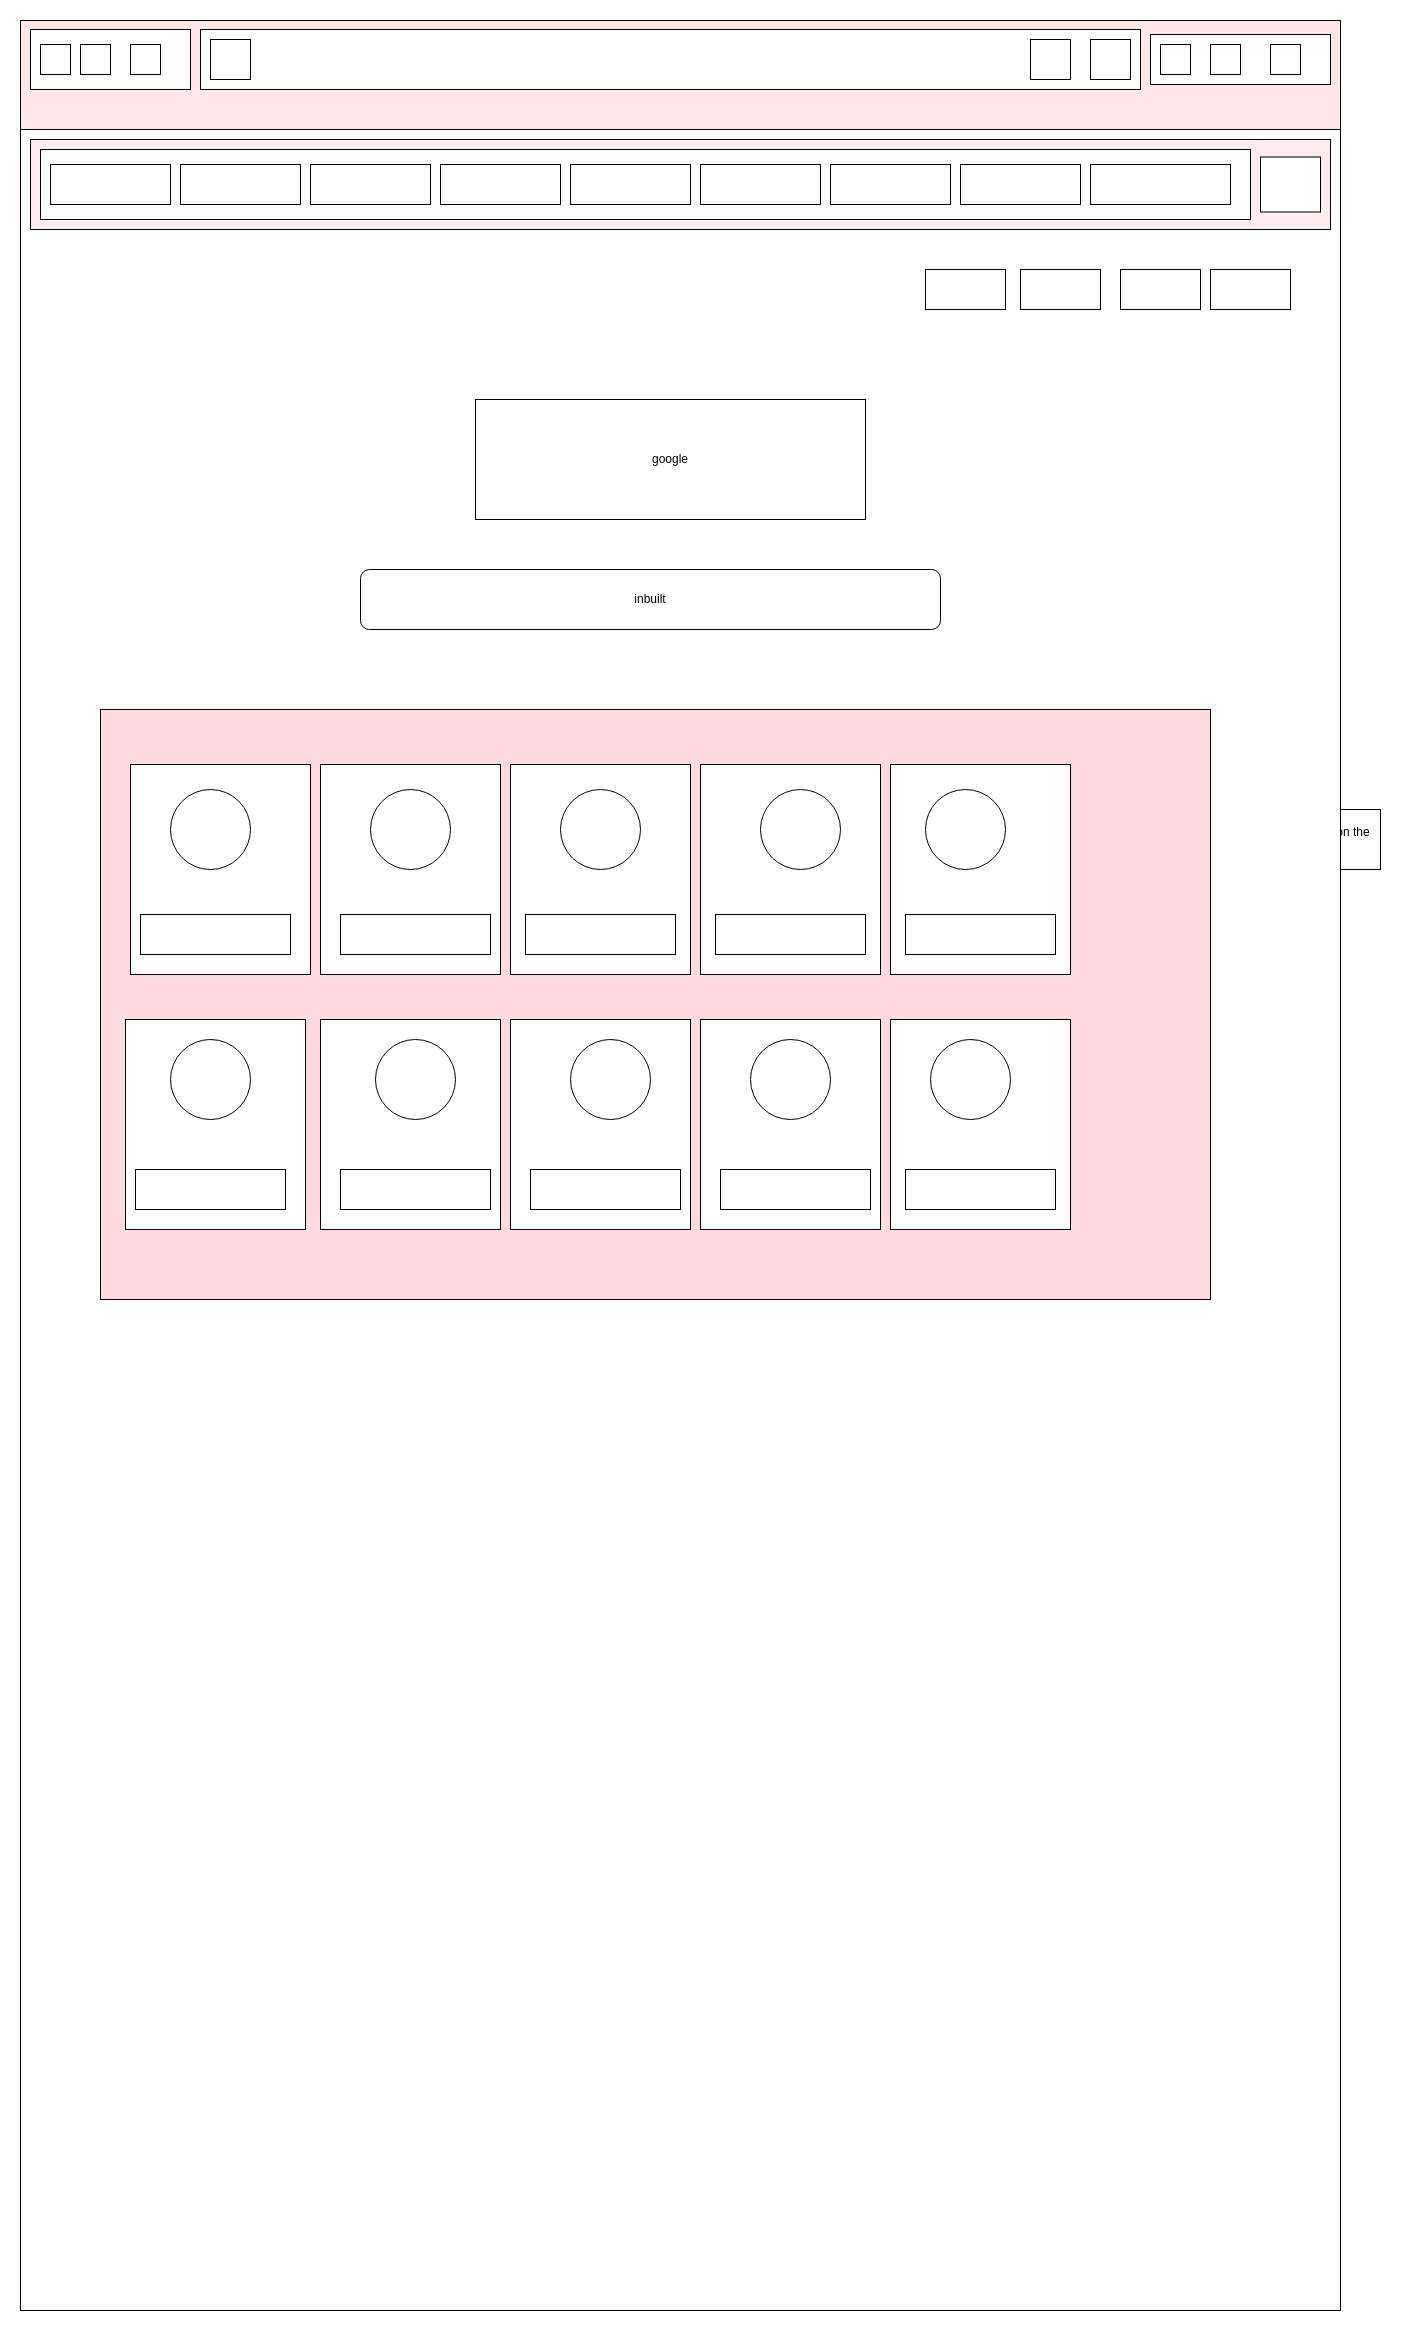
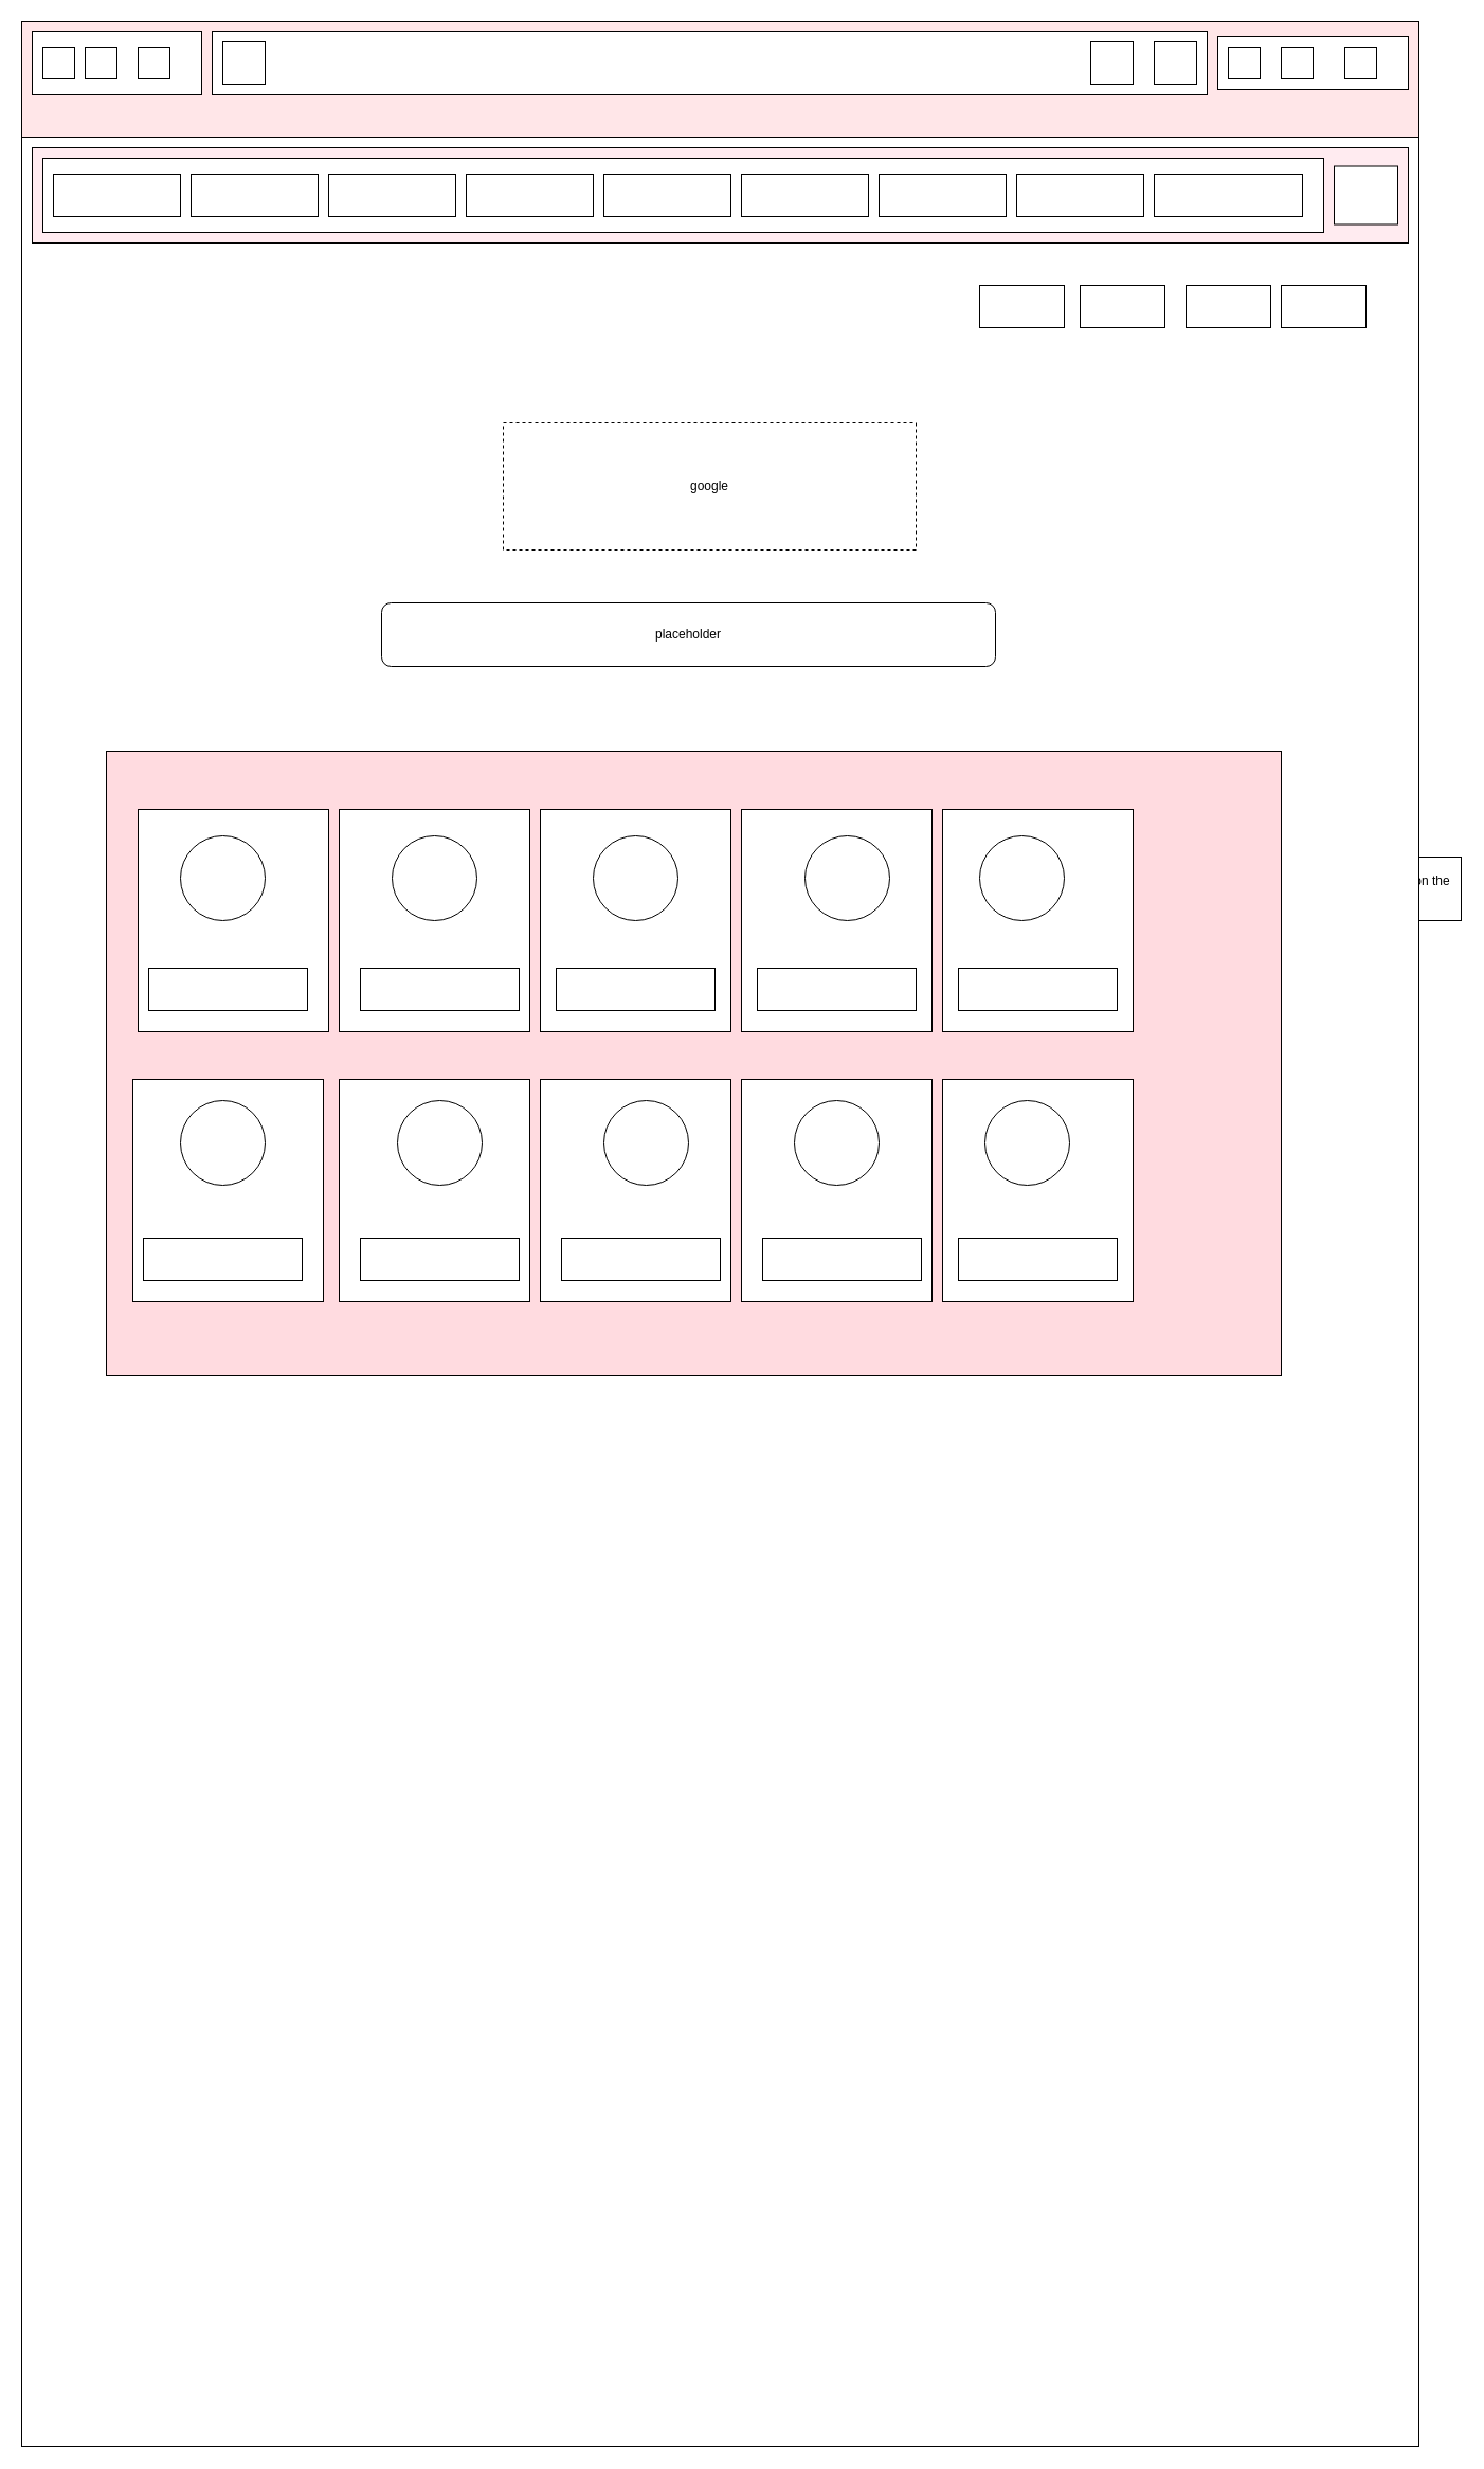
- <mxCell id="47" value="google" style="rounded=0;whiteSpace=wrap;html=1;fillColor=#FFFFFF;" parent="1" vertex="1"><mxGeometry x="475" y="399" width="390" height="120" as="geometry" /></mxCell>
+ <mxCell id="47" value="google" style="rounded=0;whiteSpace=wrap;html=1;fillColor=#FFFFFF;dashed=1;" parent="1" vertex="1"><mxGeometry x="475" y="399" width="390" height="120" as="geometry" /></mxCell>
- <mxCell id="48" value="inbuilt" style="rounded=1;whiteSpace=wrap;html=1;fillColor=#FFFFFF;" parent="1" vertex="1"><mxGeometry x="360" y="569" width="580" height="60" as="geometry" /></mxCell>
+ <mxCell id="48" value="placeholder" style="rounded=1;whiteSpace=wrap;html=1;fillColor=#FFFFFF;" parent="1" vertex="1"><mxGeometry x="360" y="569" width="580" height="60" as="geometry" /></mxCell>
